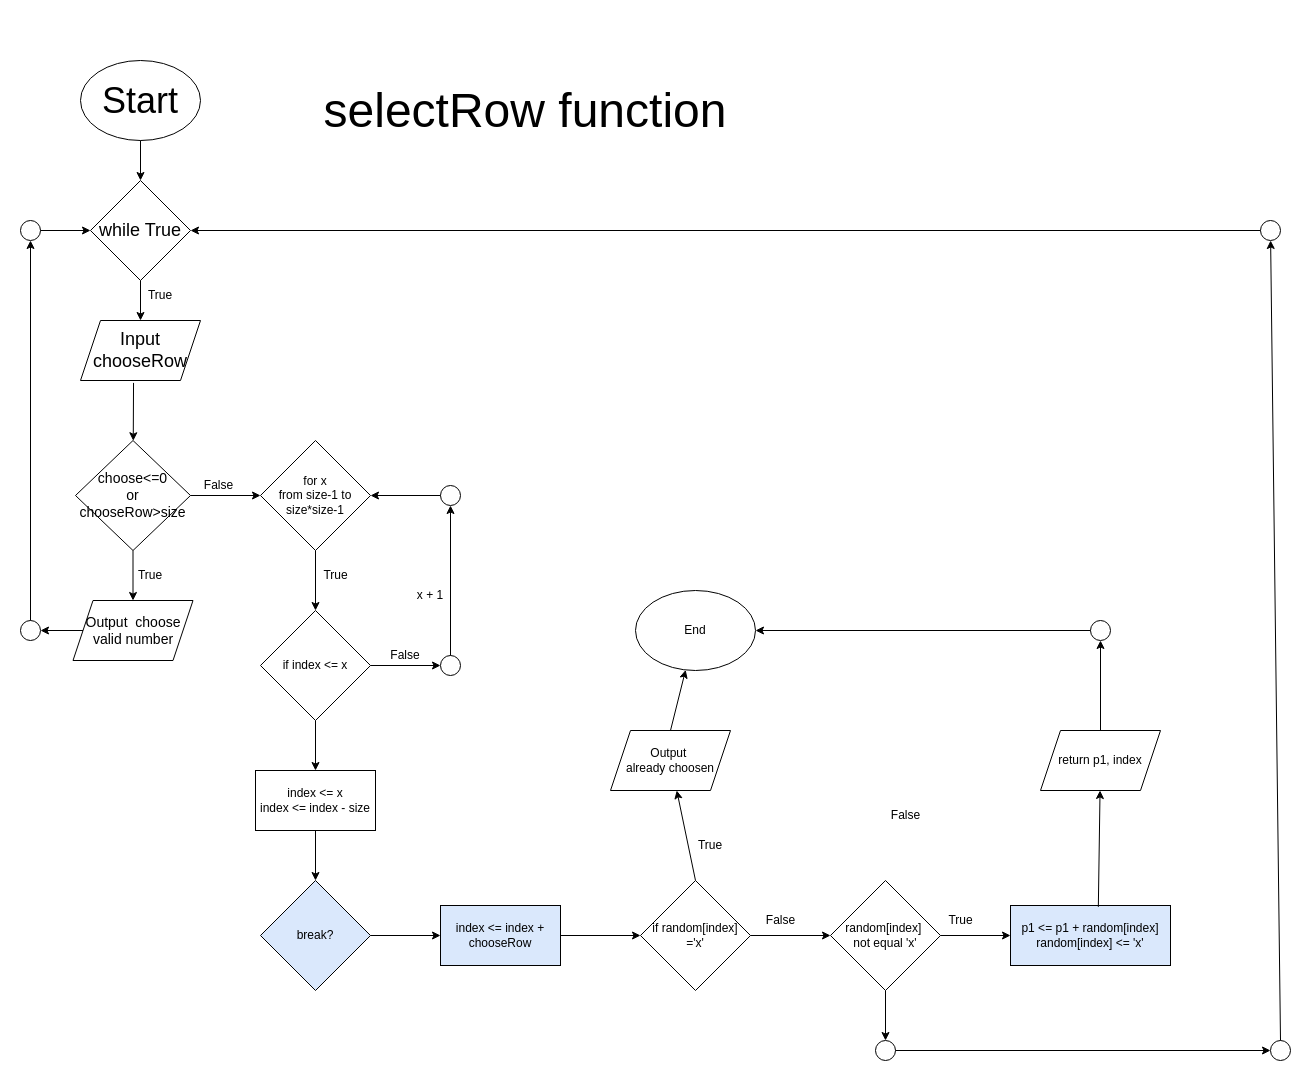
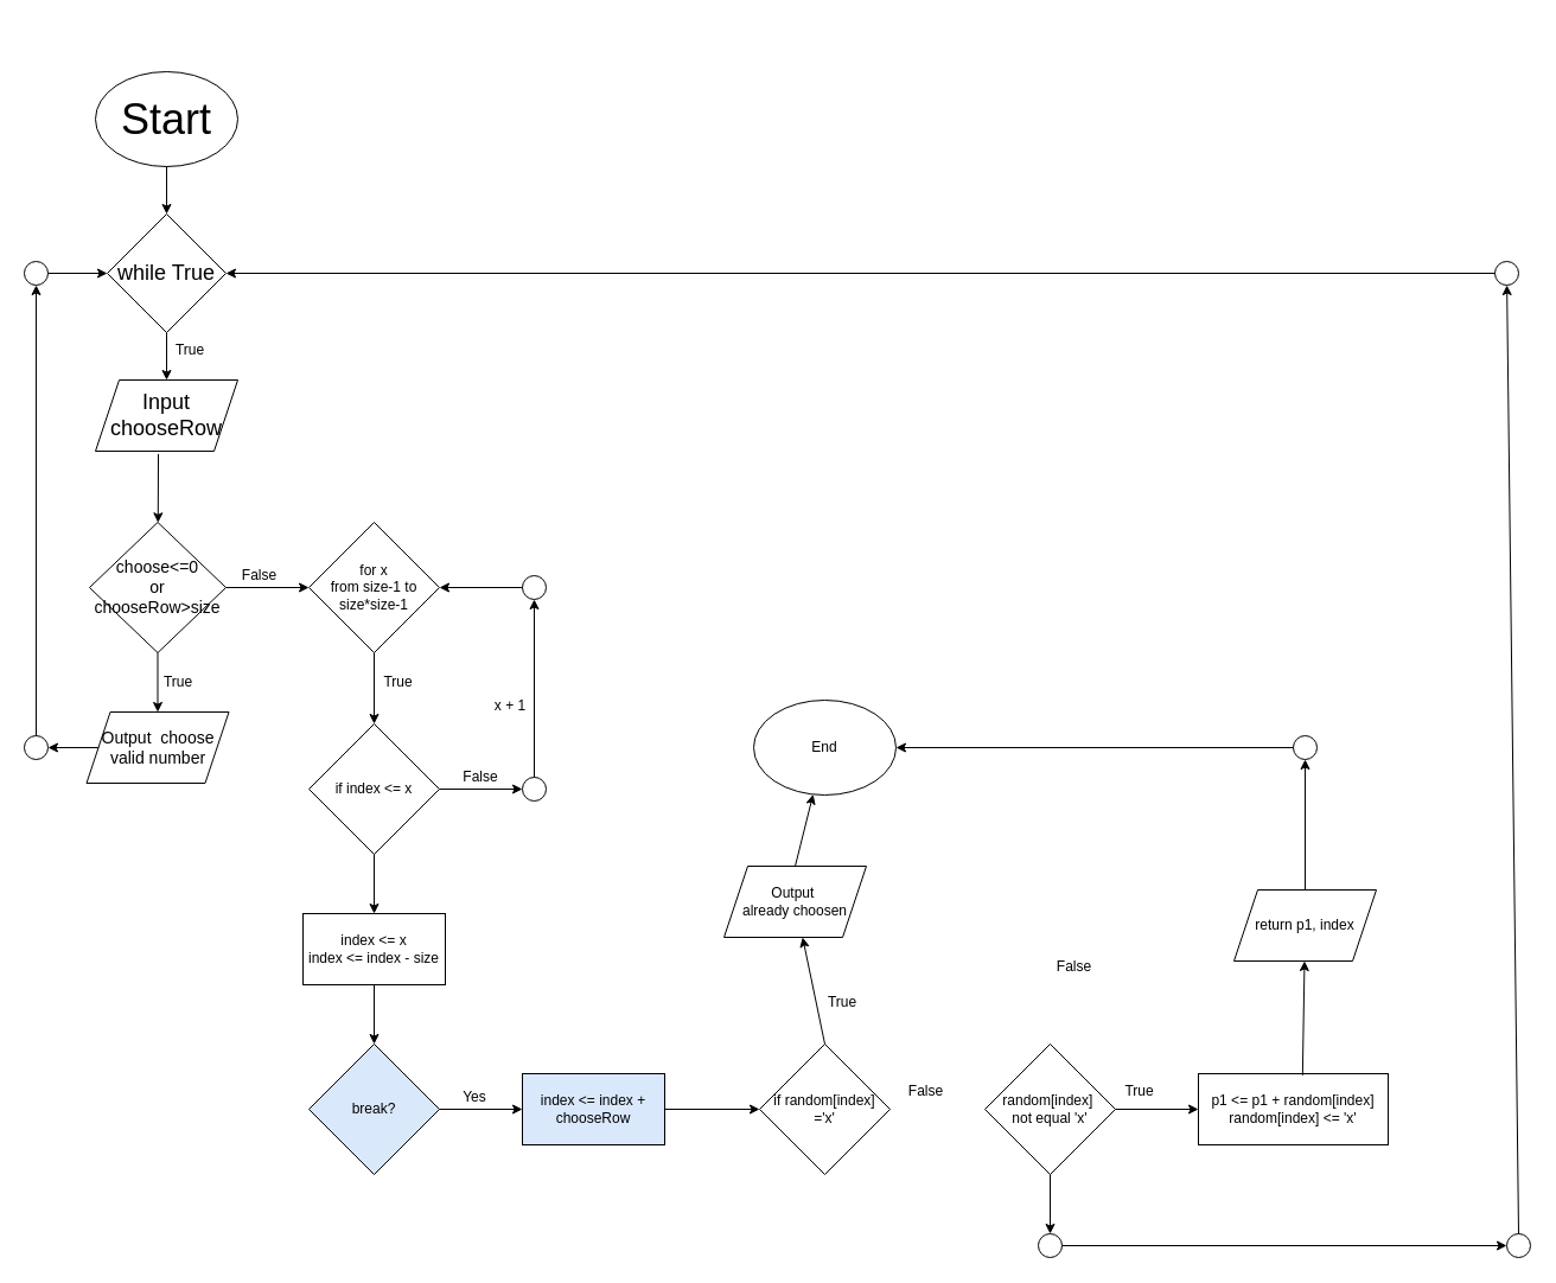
- <mxCell id="59" value="&lt;font style=&quot;font-size: 48px;&quot;&gt;selectRow function&lt;/font&gt;" style="text;html=1;strokeColor=none;fillColor=none;align=center;verticalAlign=middle;whiteSpace=wrap;rounded=0;" vertex="1" parent="1"><mxGeometry x="320" y="20" width="410" height="180" as="geometry" /></mxCell>
- <mxCell id="47" value="return p1, index" style="shape=parallelogram;perimeter=parallelogramPerimeter;whiteSpace=wrap;html=1;fixedSize=1;" vertex="1" parent="1"><mxGeometry x="1040" y="730" width="120" height="60" as="geometry" /></mxCell>
+ <mxCell id="47" value="return p1, index" style="shape=parallelogram;perimeter=parallelogramPerimeter;whiteSpace=wrap;html=1;fixedSize=1;" vertex="1" parent="1"><mxGeometry x="1040" y="750" width="120" height="60" as="geometry" /></mxCell>
+ <mxCell id="25" value="Yes" style="text;html=1;strokeColor=none;fillColor=none;align=center;verticalAlign=middle;whiteSpace=wrap;rounded=0;" vertex="1" parent="1"><mxGeometry x="370" y="910" width="60" height="30" as="geometry" /></mxCell>
- <mxCell id="37" value="" style="endArrow=classic;html=1;rounded=0;exitX=1;exitY=0.5;exitDx=0;exitDy=0;" edge="1" parent="1" source="27" target="38"><mxGeometry width="50" height="50" relative="1" as="geometry"><mxPoint x="790" y="880" as="sourcePoint" /><mxPoint x="840" y="830" as="targetPoint" /></mxGeometry></mxCell>
- <mxCell id="44" value="p1 &amp;lt;= p1 + random[index]&lt;br&gt;random[index] &amp;lt;= 'x'" style="rounded=0;whiteSpace=wrap;html=1;fillColor=#dae8fc;" vertex="1" parent="1"><mxGeometry x="1010" y="905" width="160" height="60" as="geometry" /></mxCell>
+ <mxCell id="44" value="p1 &amp;lt;= p1 + random[index]&lt;br&gt;random[index] &amp;lt;= 'x'" style="rounded=0;whiteSpace=wrap;html=1;" vertex="1" parent="1"><mxGeometry x="1010" y="905" width="160" height="60" as="geometry" /></mxCell>
